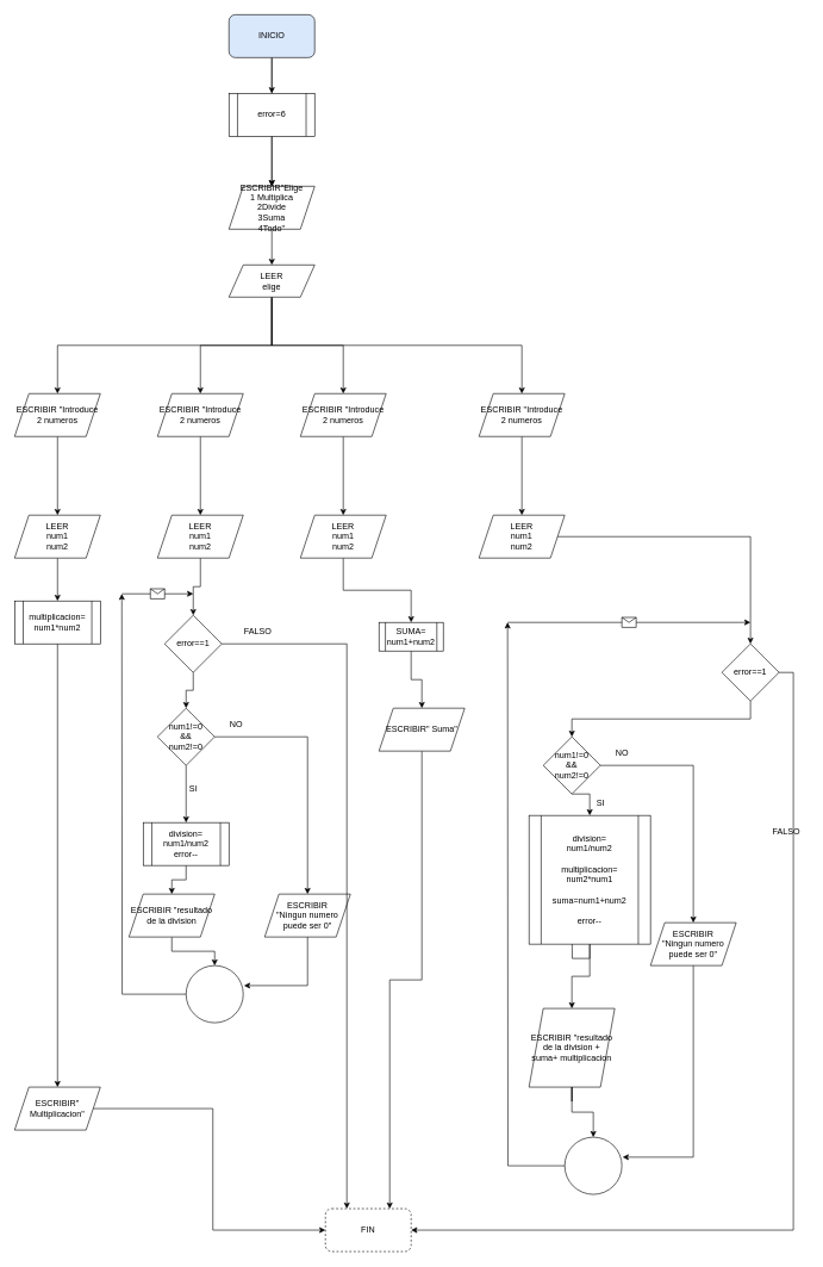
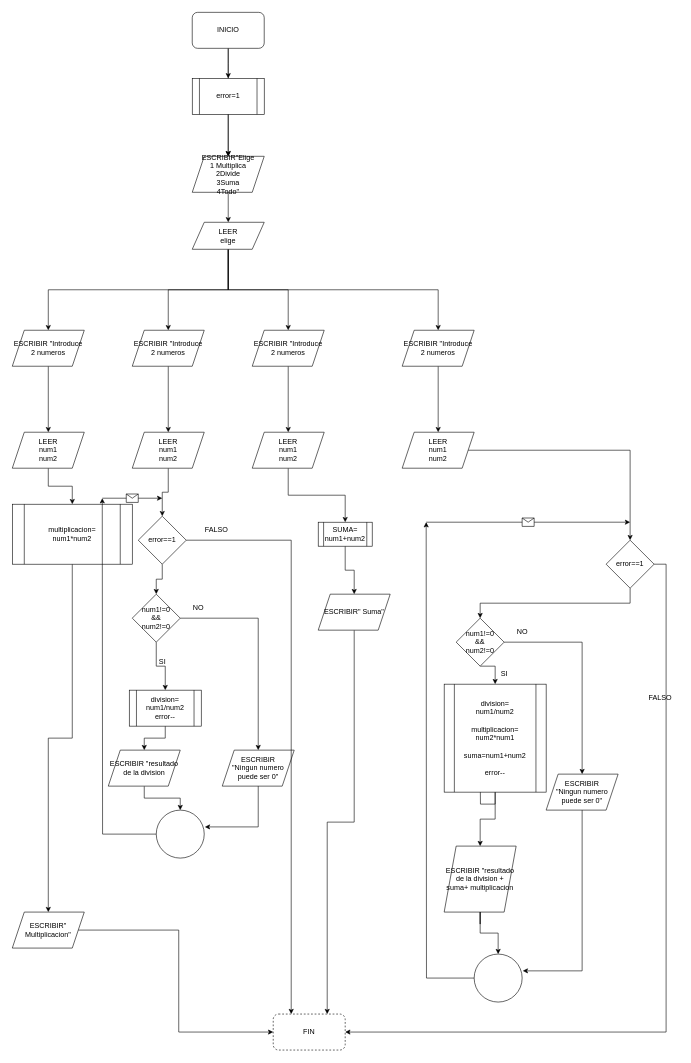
- <mxCell id="4" value="INICIO" style="rounded=1;whiteSpace=wrap;html=1;fillColor=#dae8fc;" vertex="1" parent="1"><mxGeometry x="320" y="20" width="120" height="60" as="geometry" /></mxCell>
+ <mxCell id="4" value="INICIO" style="rounded=1;whiteSpace=wrap;html=1;" vertex="1" parent="1"><mxGeometry x="320" y="20" width="120" height="60" as="geometry" /></mxCell>
- <mxCell id="40" value="error=6" style="shape=process;whiteSpace=wrap;html=1;backgroundOutline=1;" vertex="1" parent="1"><mxGeometry x="320" y="130" width="120" height="60" as="geometry" /></mxCell>
+ <mxCell id="40" value="error=1" style="shape=process;whiteSpace=wrap;html=1;backgroundOutline=1;" vertex="1" parent="1"><mxGeometry x="320" y="130" width="120" height="60" as="geometry" /></mxCell>
- <mxCell id="29" value="multiplicacion=&lt;br&gt;num1*num2" style="shape=process;whiteSpace=wrap;html=1;backgroundOutline=1;" vertex="1" parent="1"><mxGeometry x="20" y="840" width="120" height="60" as="geometry" /></mxCell>
+ <mxCell id="29" value="multiplicacion=&lt;br&gt;num1*num2" style="shape=process;whiteSpace=wrap;html=1;backgroundOutline=1;" vertex="1" parent="1"><mxGeometry x="20" y="840" width="200" height="100" as="geometry" /></mxCell>
- <mxCell id="31" value="division=&lt;br&gt;num1/num2&lt;br&gt;error--" style="shape=process;whiteSpace=wrap;html=1;backgroundOutline=1;" vertex="1" parent="1"><mxGeometry x="200" y="1150" width="120" height="60" as="geometry" /></mxCell>
+ <mxCell id="31" value="division=&lt;br&gt;num1/num2&lt;br&gt;error--" style="shape=process;whiteSpace=wrap;html=1;backgroundOutline=1;" vertex="1" parent="1"><mxGeometry x="215" y="1150" width="120" height="60" as="geometry" /></mxCell>
